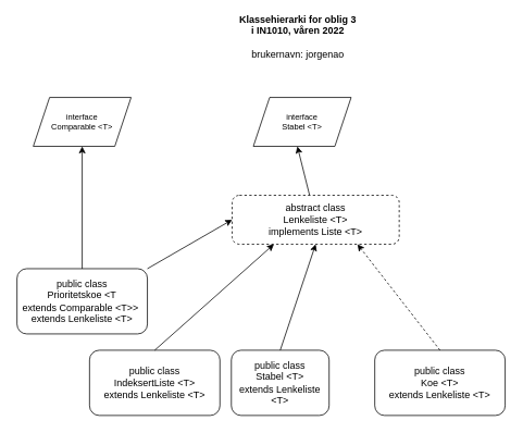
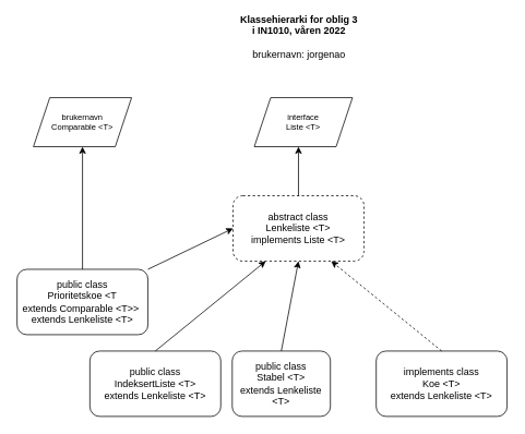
- <mxCell id="15" value="interface&lt;br&gt;Comparable &amp;lt;T&amp;gt;" style="shape=parallelogram;perimeter=parallelogramPerimeter;whiteSpace=wrap;html=1;fixedSize=1;rounded=0;labelBorderColor=none;fontSize=10;" vertex="1" parent="1"><mxGeometry x="40" y="119" width="120" height="60" as="geometry" /></mxCell>
+ <mxCell id="15" value="brukernavn&lt;br&gt;Comparable &amp;lt;T&amp;gt;" style="shape=parallelogram;perimeter=parallelogramPerimeter;whiteSpace=wrap;html=1;fixedSize=1;rounded=0;labelBorderColor=none;fontSize=10;" vertex="1" parent="1"><mxGeometry x="40" y="119" width="120" height="60" as="geometry" /></mxCell>
- <mxCell id="14" value="interface&lt;br&gt;Stabel &amp;lt;T&amp;gt;" style="shape=parallelogram;perimeter=parallelogramPerimeter;whiteSpace=wrap;html=1;fixedSize=1;rounded=0;labelBorderColor=none;fontSize=10;" vertex="1" parent="1"><mxGeometry x="310" y="119" width="120" height="60" as="geometry" /></mxCell>
+ <mxCell id="14" value="interface&lt;br&gt;Liste &amp;lt;T&amp;gt;" style="shape=parallelogram;perimeter=parallelogramPerimeter;whiteSpace=wrap;html=1;fixedSize=1;rounded=0;labelBorderColor=none;fontSize=10;" vertex="1" parent="1"><mxGeometry x="310" y="119" width="120" height="60" as="geometry" /></mxCell>
- <mxCell id="3" value="abstract class&lt;br&gt;Lenkeliste &amp;lt;T&amp;gt;&lt;br&gt;implements Liste &amp;lt;T&amp;gt;" style="whiteSpace=wrap;html=1;rounded=1;fillColor=none;strokeColor=#000000;dashed=1;" parent="1" vertex="1"><mxGeometry x="284" y="239" width="205" height="60" as="geometry" /></mxCell>
+ <mxCell id="3" value="abstract class&lt;br&gt;Lenkeliste &amp;lt;T&amp;gt;&lt;br&gt;implements Liste &amp;lt;T&amp;gt;" style="whiteSpace=wrap;html=1;rounded=1;fillColor=none;strokeColor=#000000;dashed=1;" parent="1" vertex="1"><mxGeometry x="284" y="239" width="160" height="80" as="geometry" /></mxCell>
- <mxCell id="9" value="&lt;font&gt;public class&lt;br&gt;Koe &amp;lt;T&amp;gt;&lt;br&gt;extends Lenkeliste &amp;lt;T&amp;gt;&lt;br&gt;&lt;/font&gt;" style="rounded=1;whiteSpace=wrap;html=1;labelBackgroundColor=none;fillColor=none;strokeColor=#000000;" parent="1" vertex="1"><mxGeometry x="459" y="429" width="160" height="80" as="geometry" /></mxCell>
+ <mxCell id="9" value="&lt;font&gt;implements class&lt;br&gt;Koe &amp;lt;T&amp;gt;&lt;br&gt;extends Lenkeliste &amp;lt;T&amp;gt;&lt;br&gt;&lt;/font&gt;" style="rounded=1;whiteSpace=wrap;html=1;labelBackgroundColor=none;fillColor=none;strokeColor=#000000;" parent="1" vertex="1"><mxGeometry x="459" y="429" width="160" height="80" as="geometry" /></mxCell>
